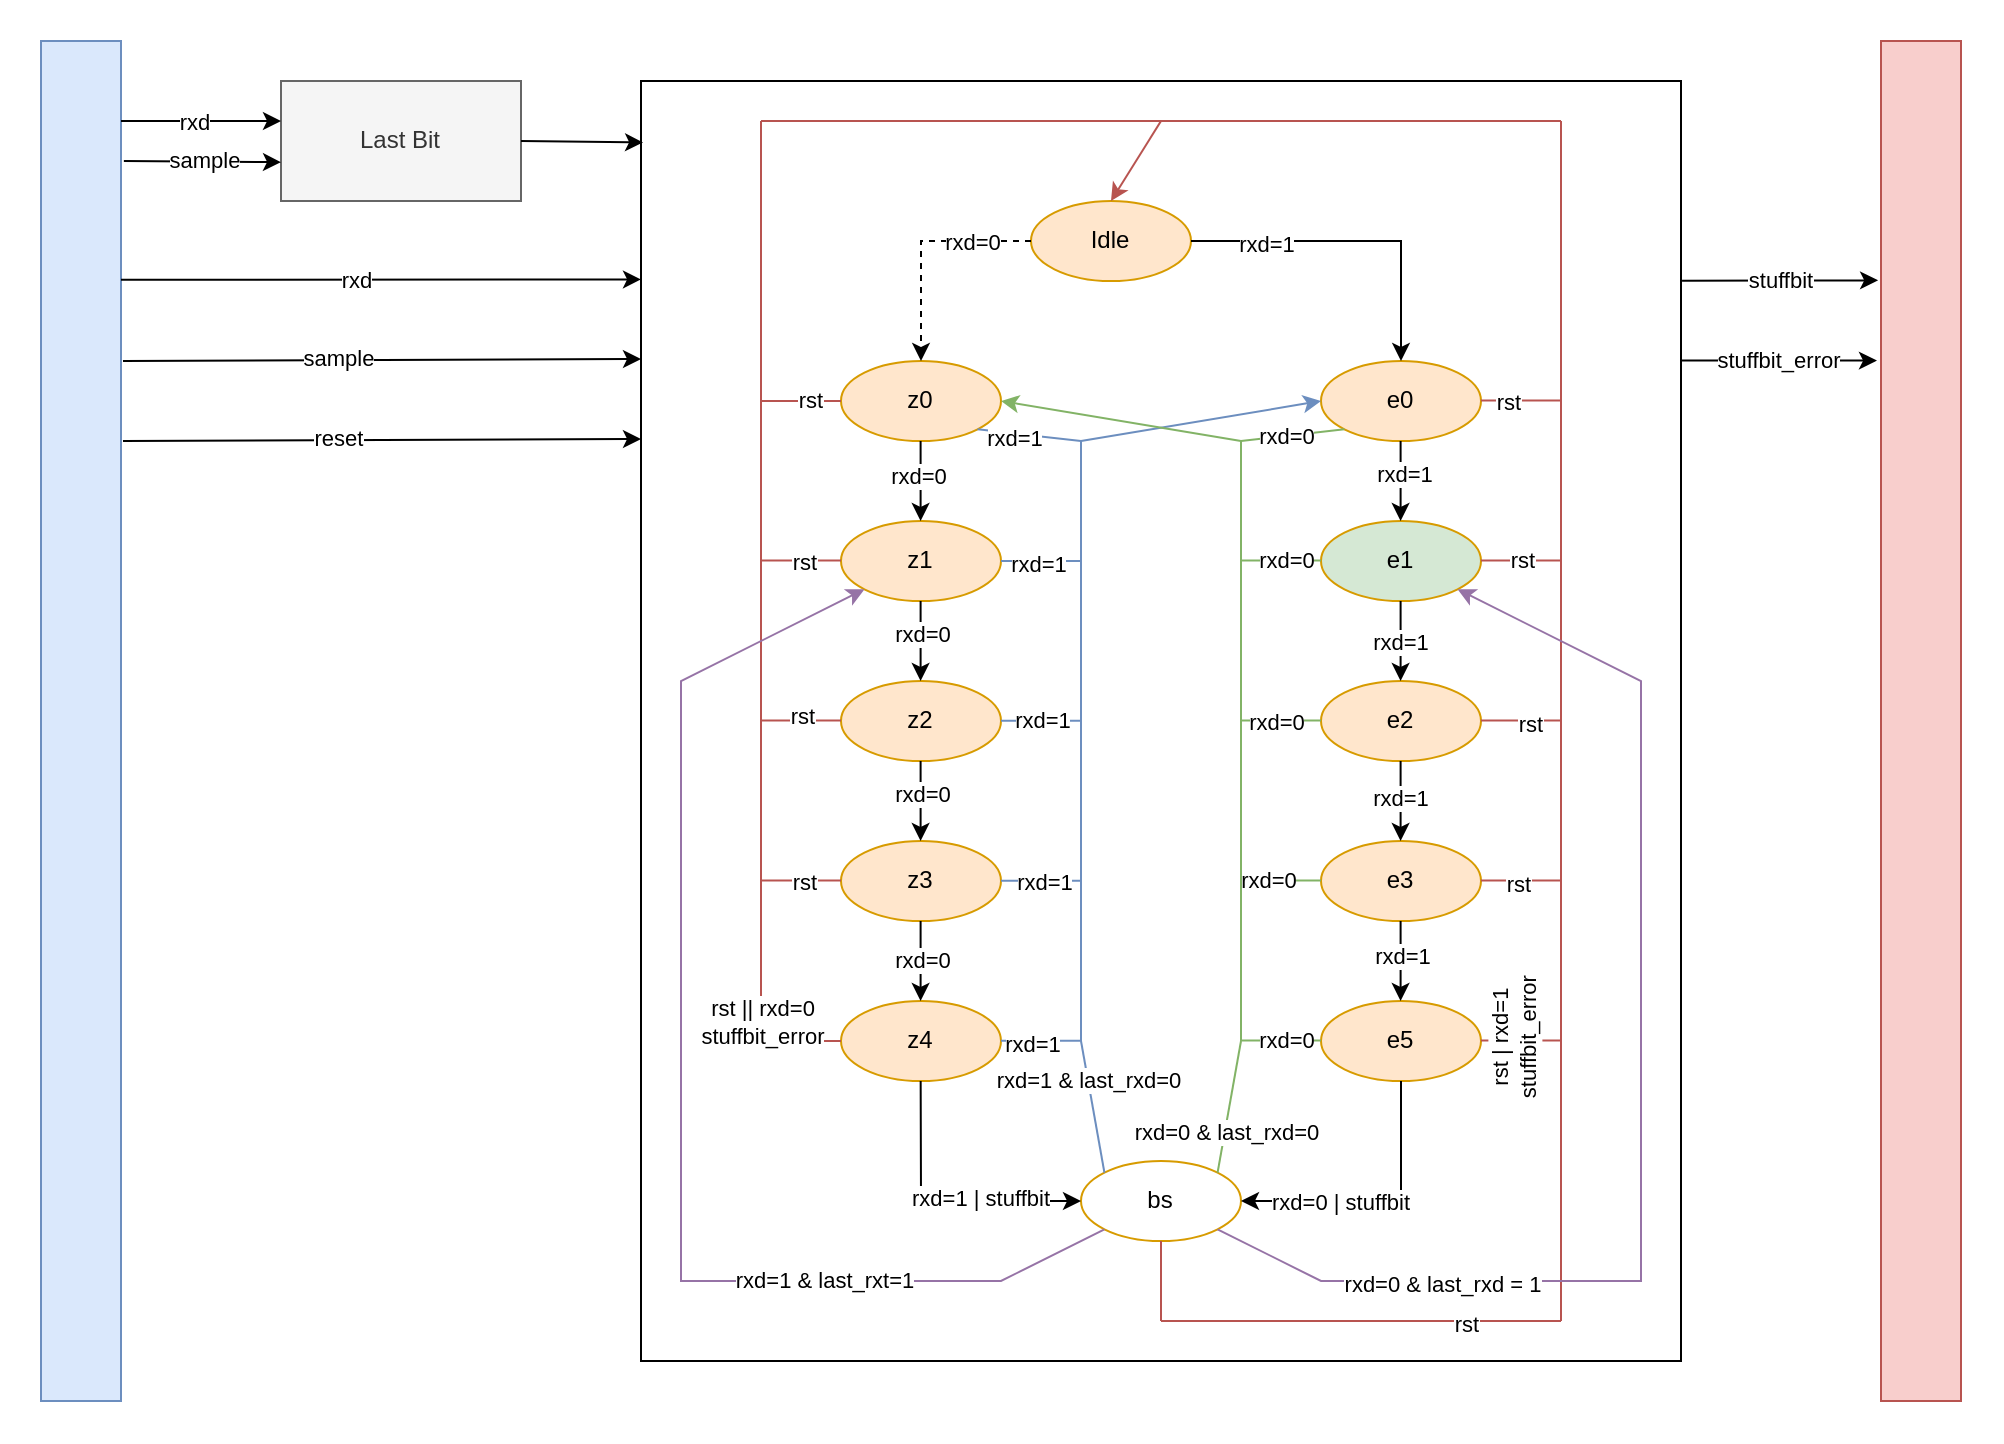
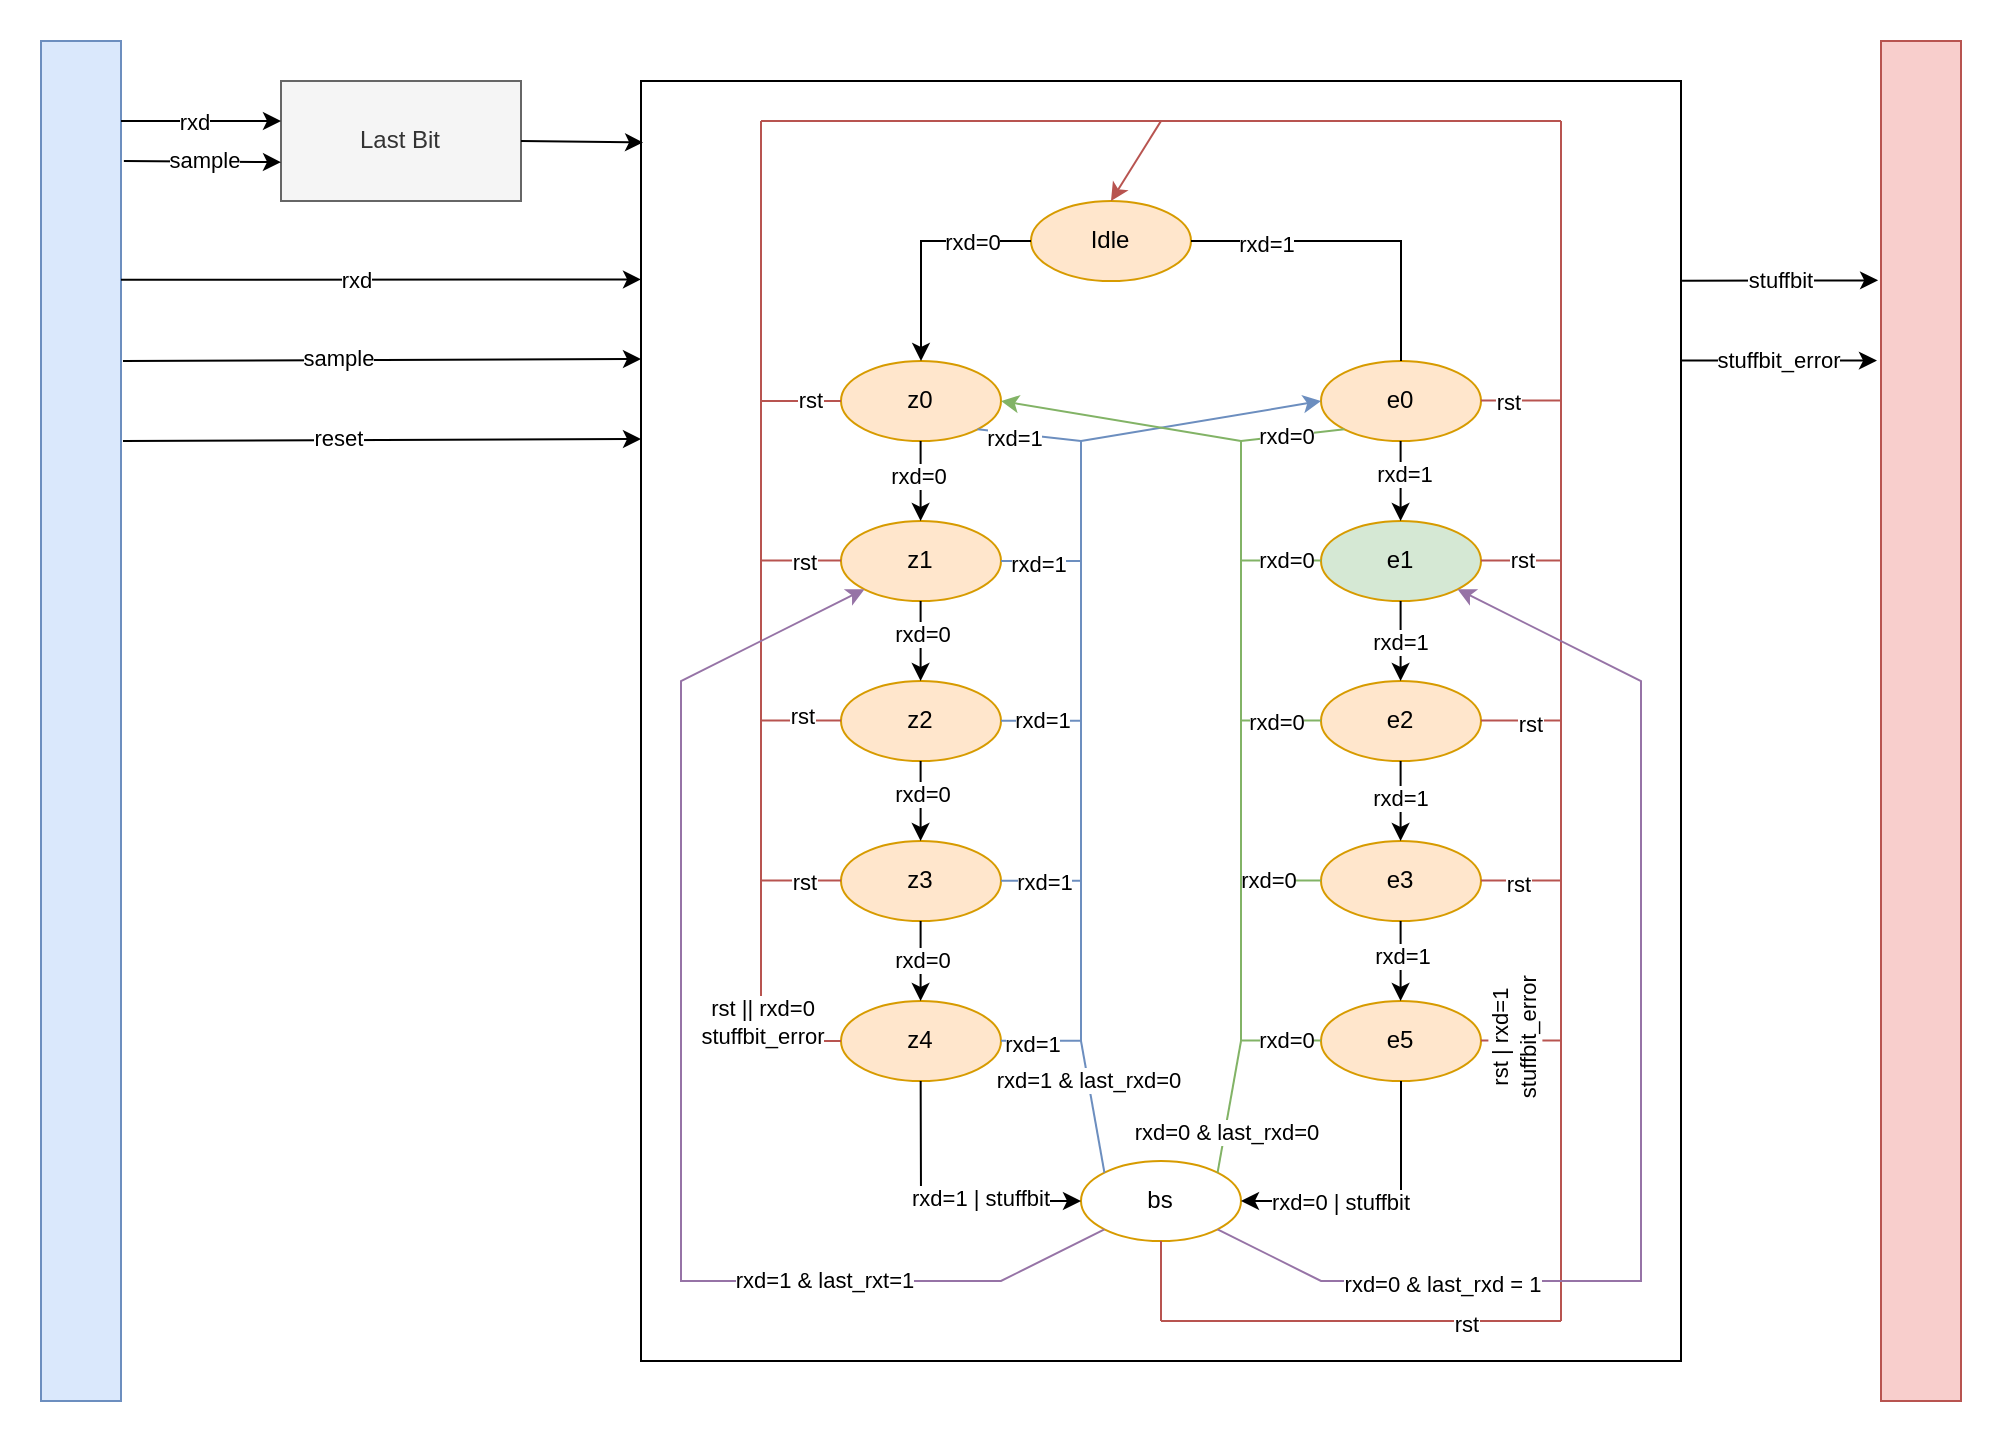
- <mxCell id="15" value="" style="endArrow=classic;html=1;rounded=0;exitX=0;exitY=0.5;exitDx=0;exitDy=0;entryX=0.5;entryY=0;entryDx=0;entryDy=0;dashed=1;" edge="1" parent="1" source="3" target="4"><mxGeometry width="50" height="50" relative="1" as="geometry"><mxPoint x="460" y="110" as="sourcePoint" /><mxPoint x="510" y="60" as="targetPoint" /><Array as="points"><mxPoint x="460" y="120" /></Array></mxGeometry></mxCell>
+ <mxCell id="15" value="" style="endArrow=classic;html=1;rounded=0;exitX=0;exitY=0.5;exitDx=0;exitDy=0;entryX=0.5;entryY=0;entryDx=0;entryDy=0;" edge="1" parent="1" source="3" target="4"><mxGeometry width="50" height="50" relative="1" as="geometry"><mxPoint x="460" y="110" as="sourcePoint" /><mxPoint x="510" y="60" as="targetPoint" /><Array as="points"><mxPoint x="460" y="120" /></Array></mxGeometry></mxCell>
- <mxCell id="17" value="" style="endArrow=classic;html=1;rounded=0;exitX=1;exitY=0.5;exitDx=0;exitDy=0;entryX=0.5;entryY=0;entryDx=0;entryDy=0;" edge="1" parent="1" source="3" target="9"><mxGeometry width="50" height="50" relative="1" as="geometry"><mxPoint x="650" y="120" as="sourcePoint" /><mxPoint x="700" y="70" as="targetPoint" /><Array as="points"><mxPoint x="700" y="120" /></Array></mxGeometry></mxCell>
+ <mxCell id="17" value="" style="endArrow=none;html=1;rounded=0;exitX=1;exitY=0.5;exitDx=0;exitDy=0;entryX=0.5;entryY=0;entryDx=0;entryDy=0;" edge="1" parent="1" source="3" target="9"><mxGeometry width="50" height="50" relative="1" as="geometry"><mxPoint x="650" y="120" as="sourcePoint" /><mxPoint x="700" y="70" as="targetPoint" /><Array as="points"><mxPoint x="700" y="120" /></Array></mxGeometry></mxCell>
